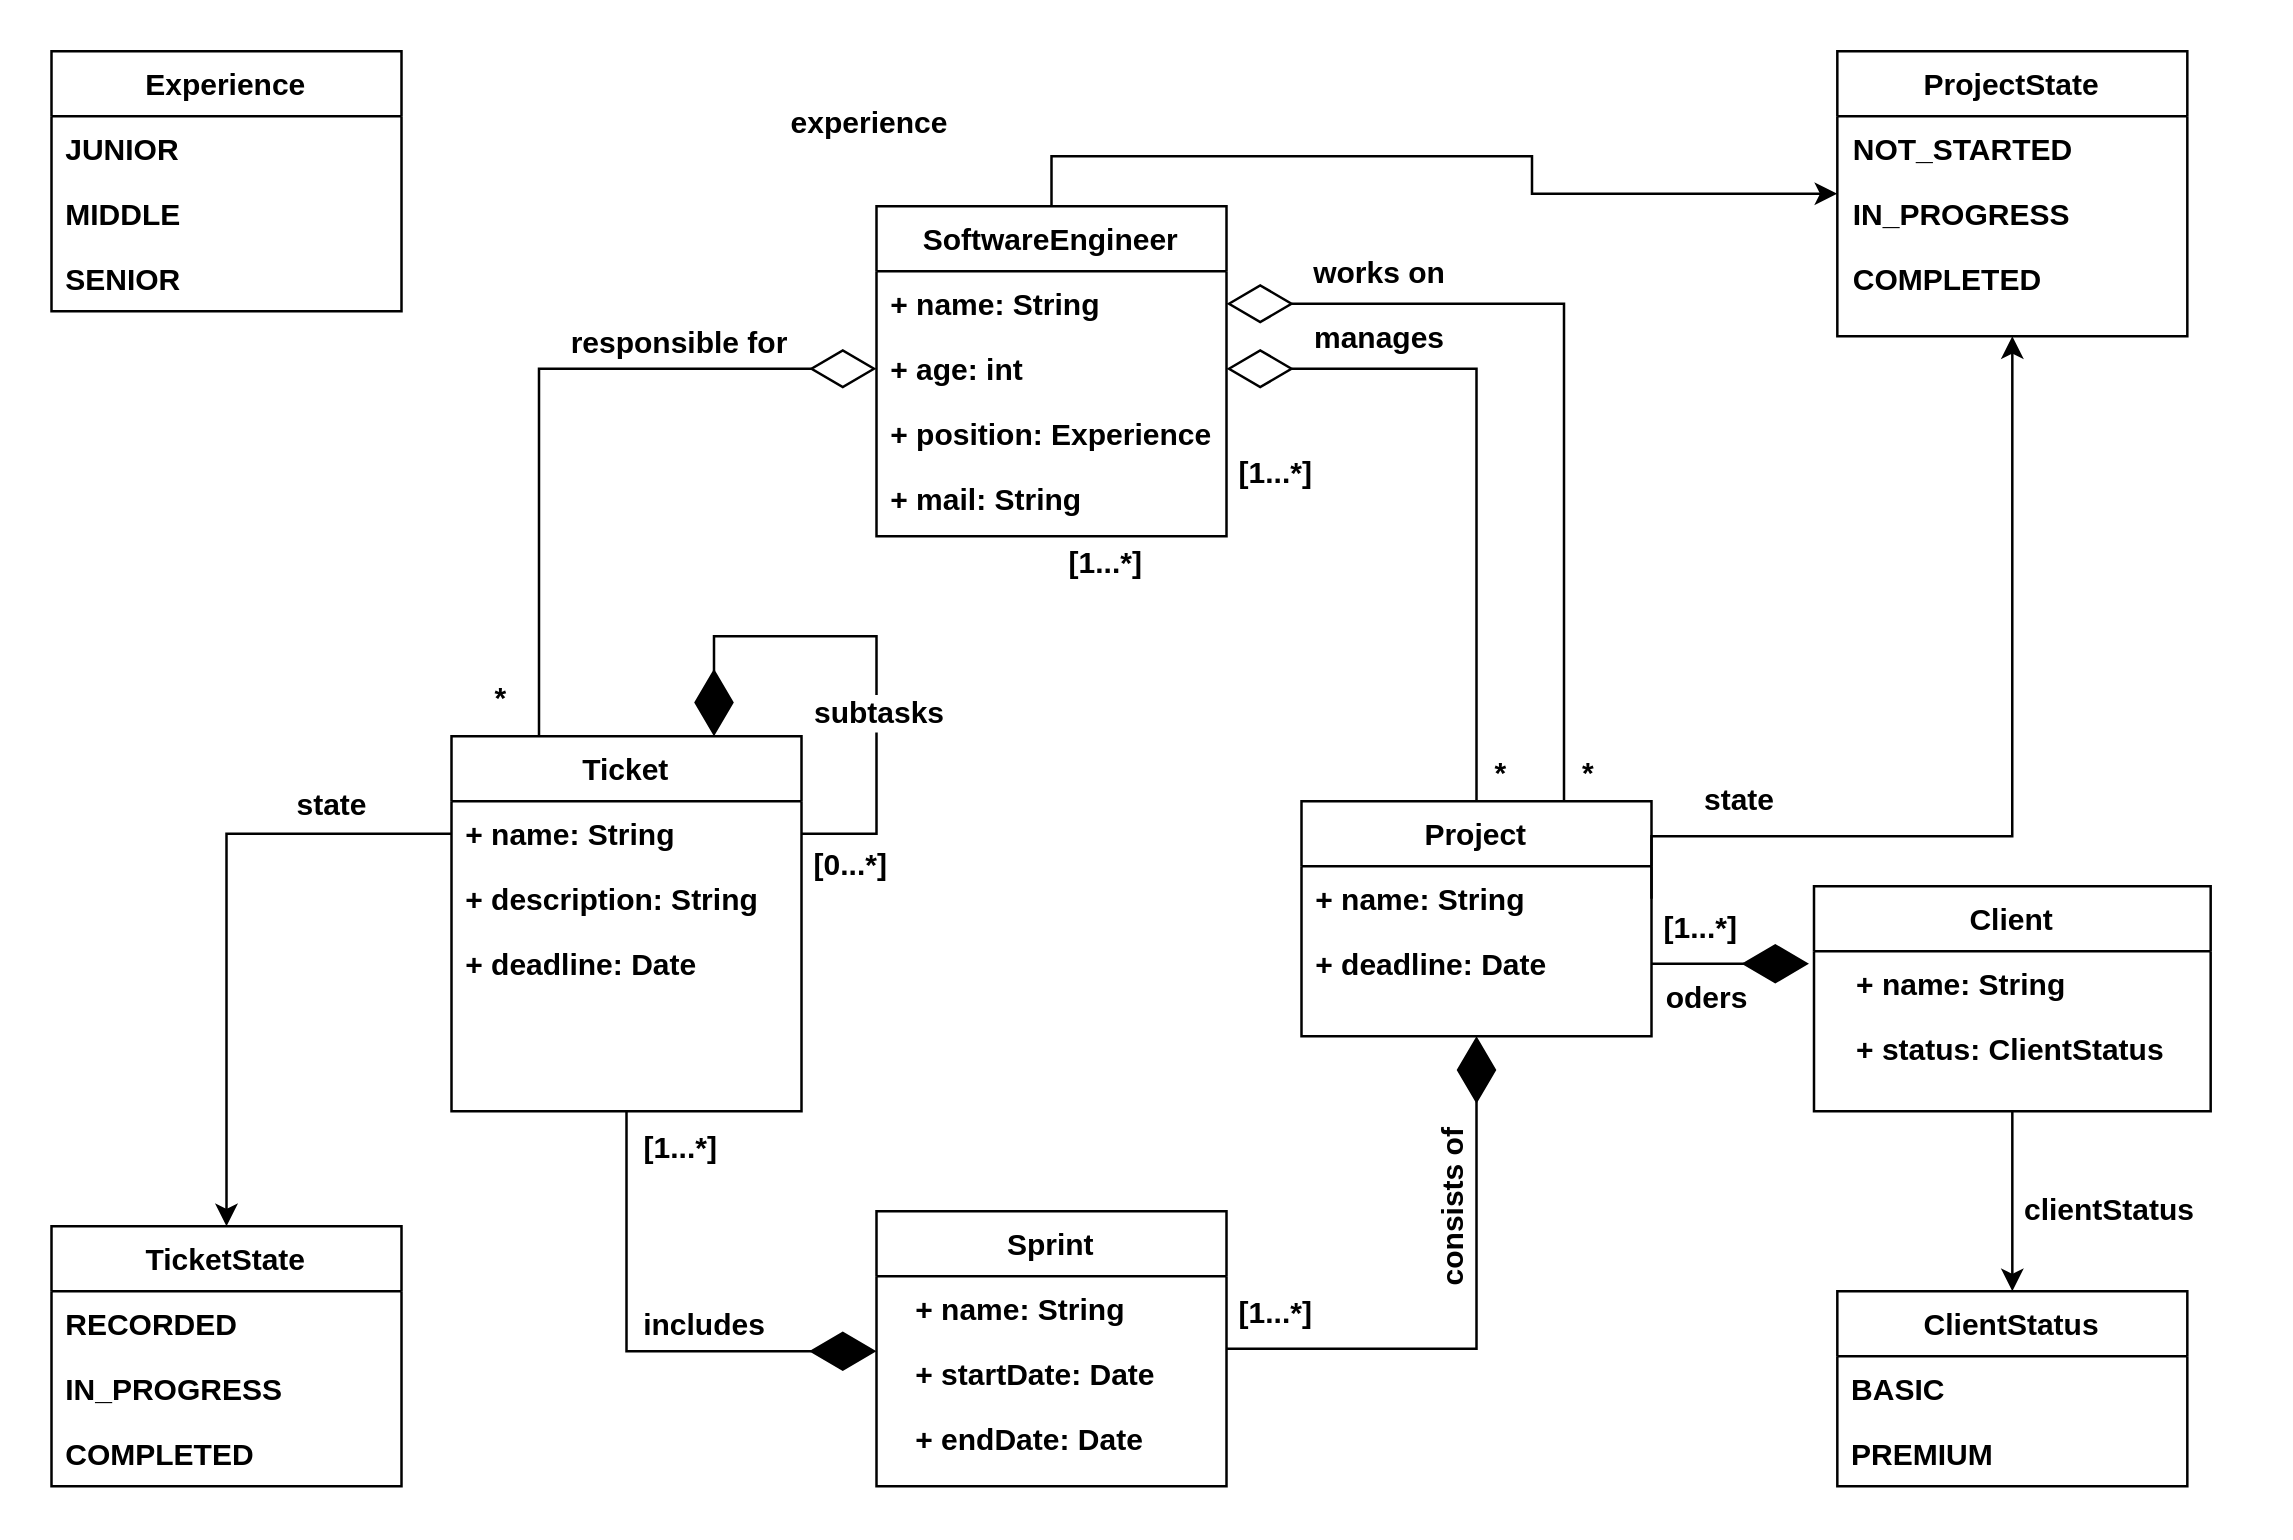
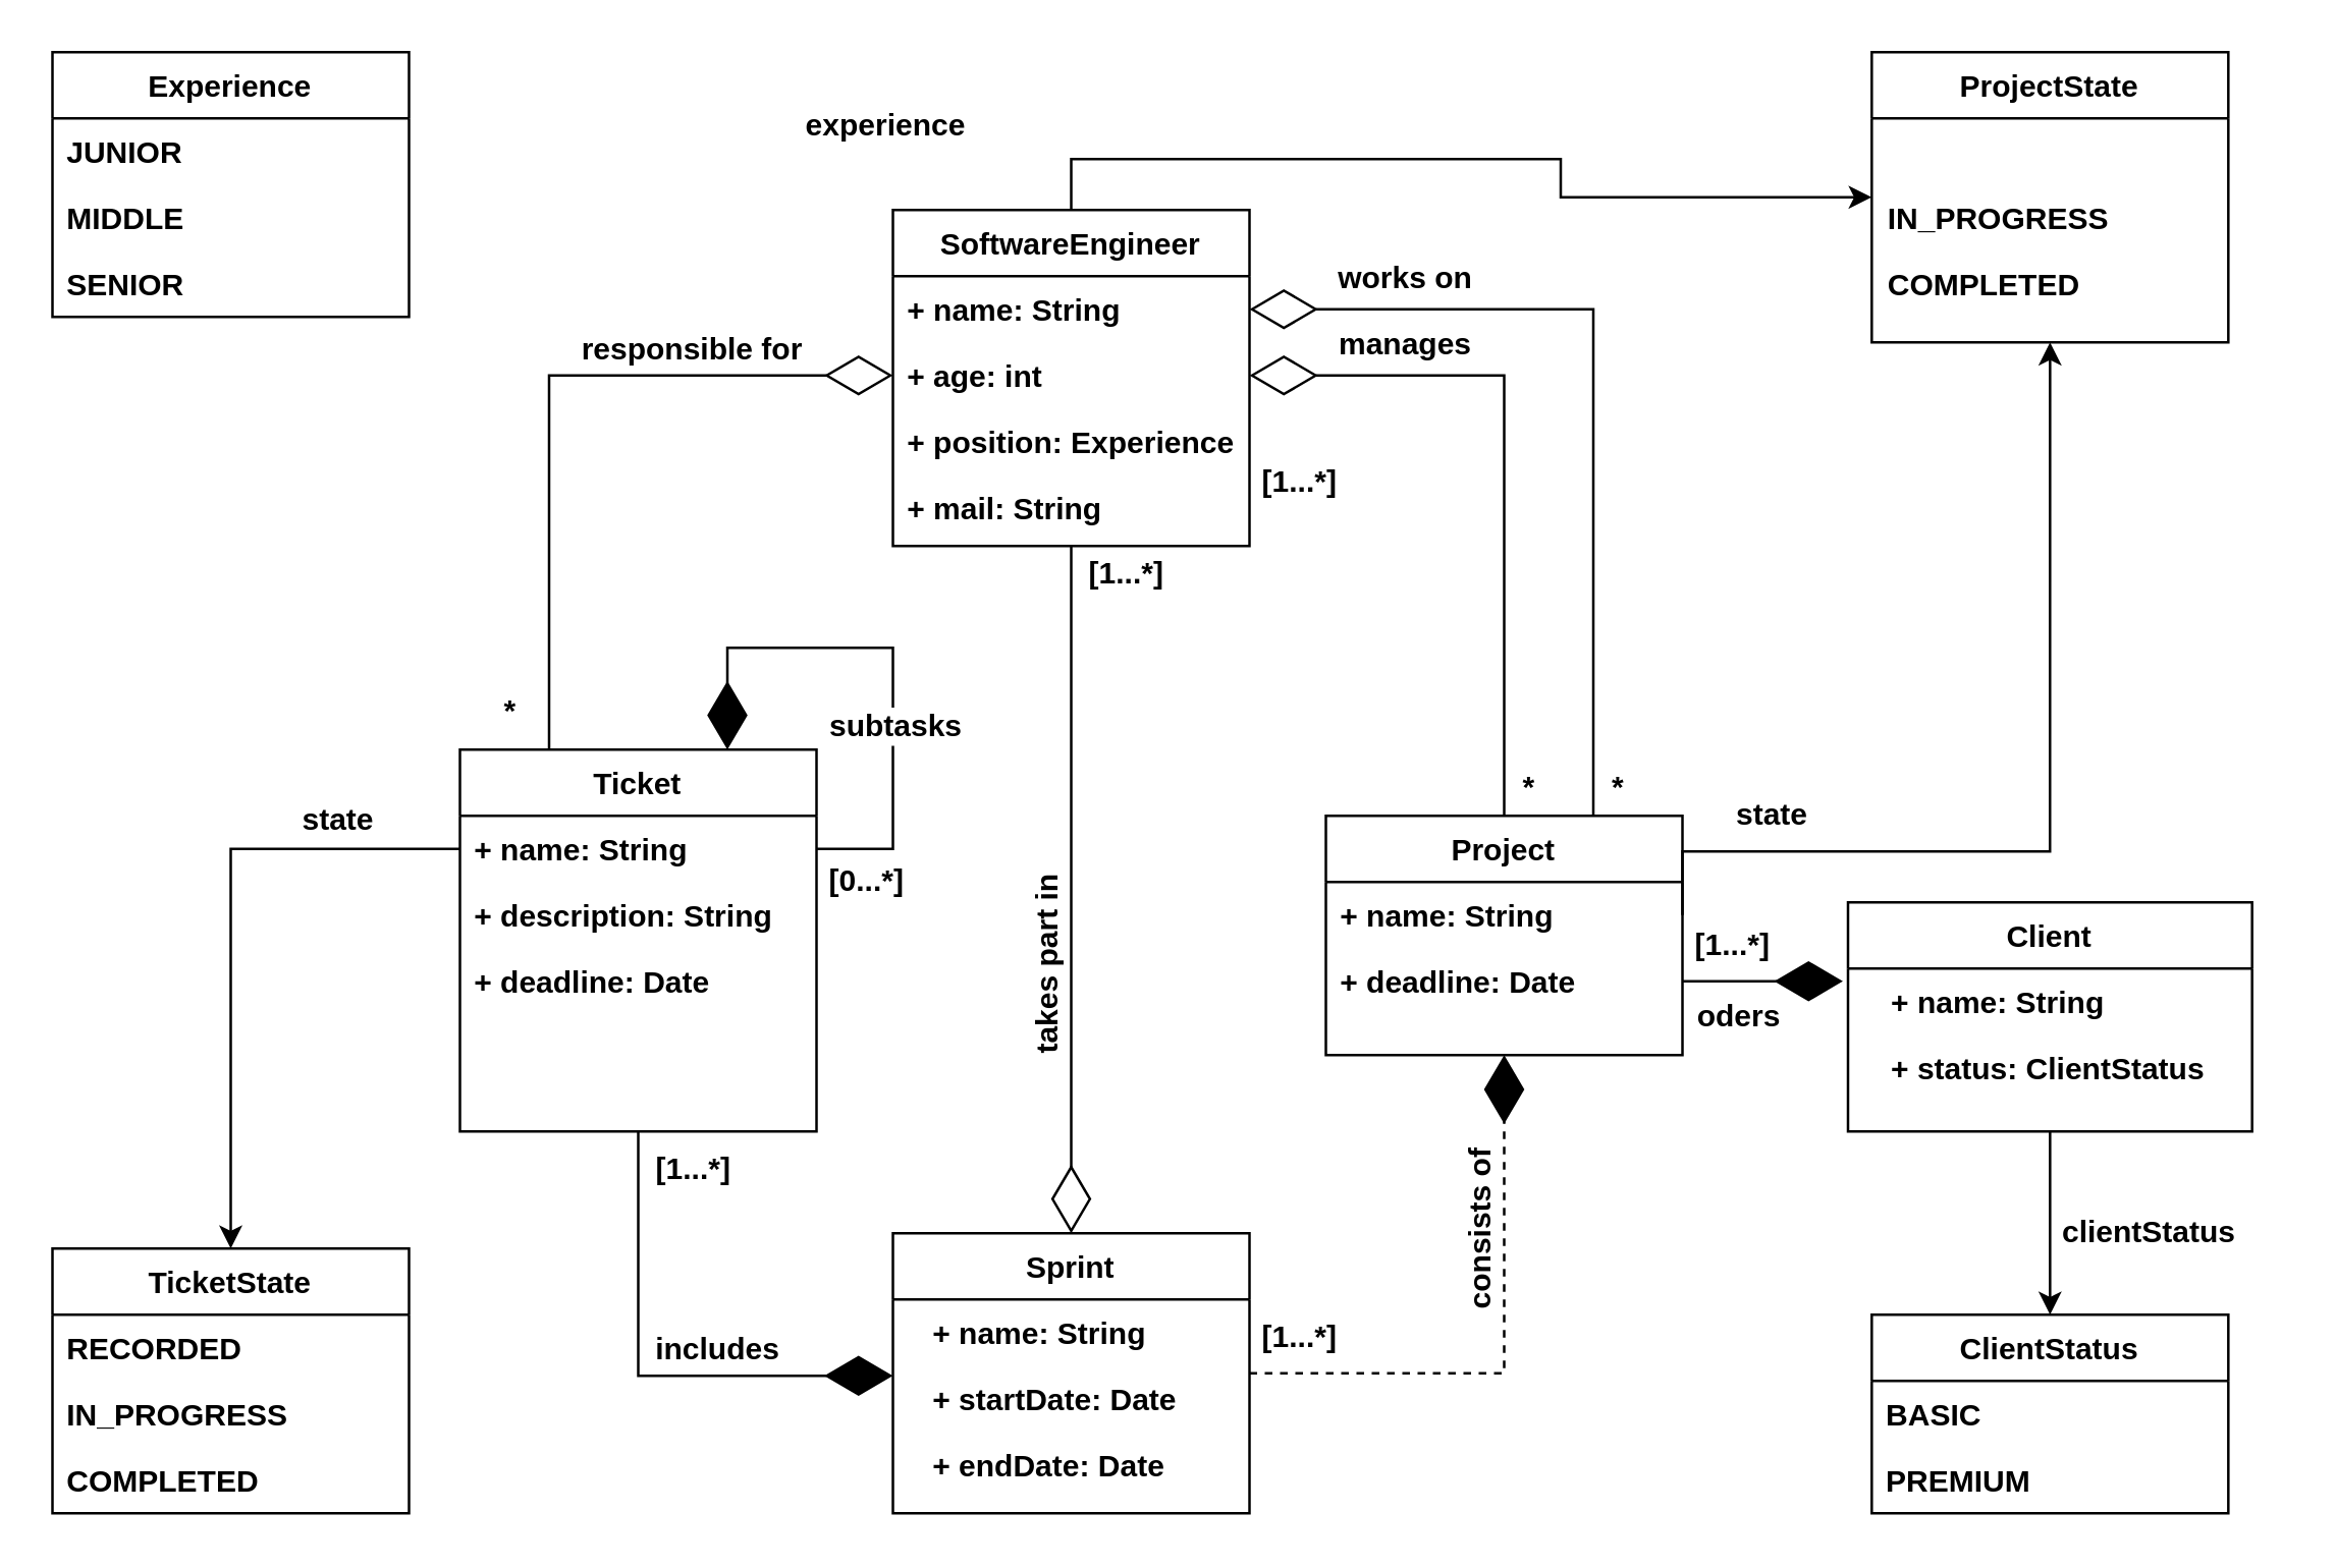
- <mxCell id="64" value="NOT_STARTED" style="text;strokeColor=none;fillColor=none;align=left;verticalAlign=top;spacingLeft=4;spacingRight=4;overflow=hidden;rotatable=0;points=[[0,0.5],[1,0.5]];portConstraint=eastwest;fontStyle=1;container=0;" parent="1" vertex="1"><mxGeometry x="735" y="46" width="140" height="26" as="geometry" /></mxCell>
+ <mxCell id="46" value="" style="endArrow=diamondThin;endFill=0;endSize=24;html=1;rounded=0;fontSize=12;entryX=0.5;entryY=0;entryDx=0;entryDy=0;exitX=0.5;exitY=1;exitDx=0;exitDy=0;" parent="1" source="3" target="50" edge="1"><mxGeometry width="160" relative="1" as="geometry"><mxPoint x="380" y="277" as="sourcePoint" /><mxPoint x="445" y="450" as="targetPoint" /><Array as="points" /></mxGeometry></mxCell>
+ <mxCell id="47" value="&lt;b style=&quot;font-size: 12px;&quot;&gt;takes part in&lt;/b&gt;" style="edgeLabel;html=1;align=center;verticalAlign=middle;resizable=0;points=[];fontSize=12;rotation=-90;" parent="46" vertex="1" connectable="0"><mxGeometry x="0.224" relative="1" as="geometry"><mxPoint x="-10" y="1" as="offset" /></mxGeometry></mxCell>
- <mxCell id="5" value="" style="endArrow=diamondThin;endFill=1;endSize=24;html=1;rounded=0;exitX=1;exitY=0.5;exitDx=0;exitDy=0;fontStyle=1;entryX=0.5;entryY=1;entryDx=0;entryDy=0;" parent="1" source="50" target="4" edge="1"><mxGeometry width="160" relative="1" as="geometry"><mxPoint x="330" y="404" as="sourcePoint" /><mxPoint x="590" y="424" as="targetPoint" /><Array as="points"><mxPoint x="590" y="539" /></Array></mxGeometry></mxCell>
+ <mxCell id="5" value="" style="endArrow=diamondThin;endFill=1;endSize=24;html=1;rounded=0;exitX=1;exitY=0.5;exitDx=0;exitDy=0;fontStyle=1;entryX=0.5;entryY=1;entryDx=0;entryDy=0;dashed=1;" parent="1" source="50" target="4" edge="1"><mxGeometry width="160" relative="1" as="geometry"><mxPoint x="330" y="404" as="sourcePoint" /><mxPoint x="590" y="424" as="targetPoint" /><Array as="points"><mxPoint x="590" y="539" /></Array></mxGeometry></mxCell>
